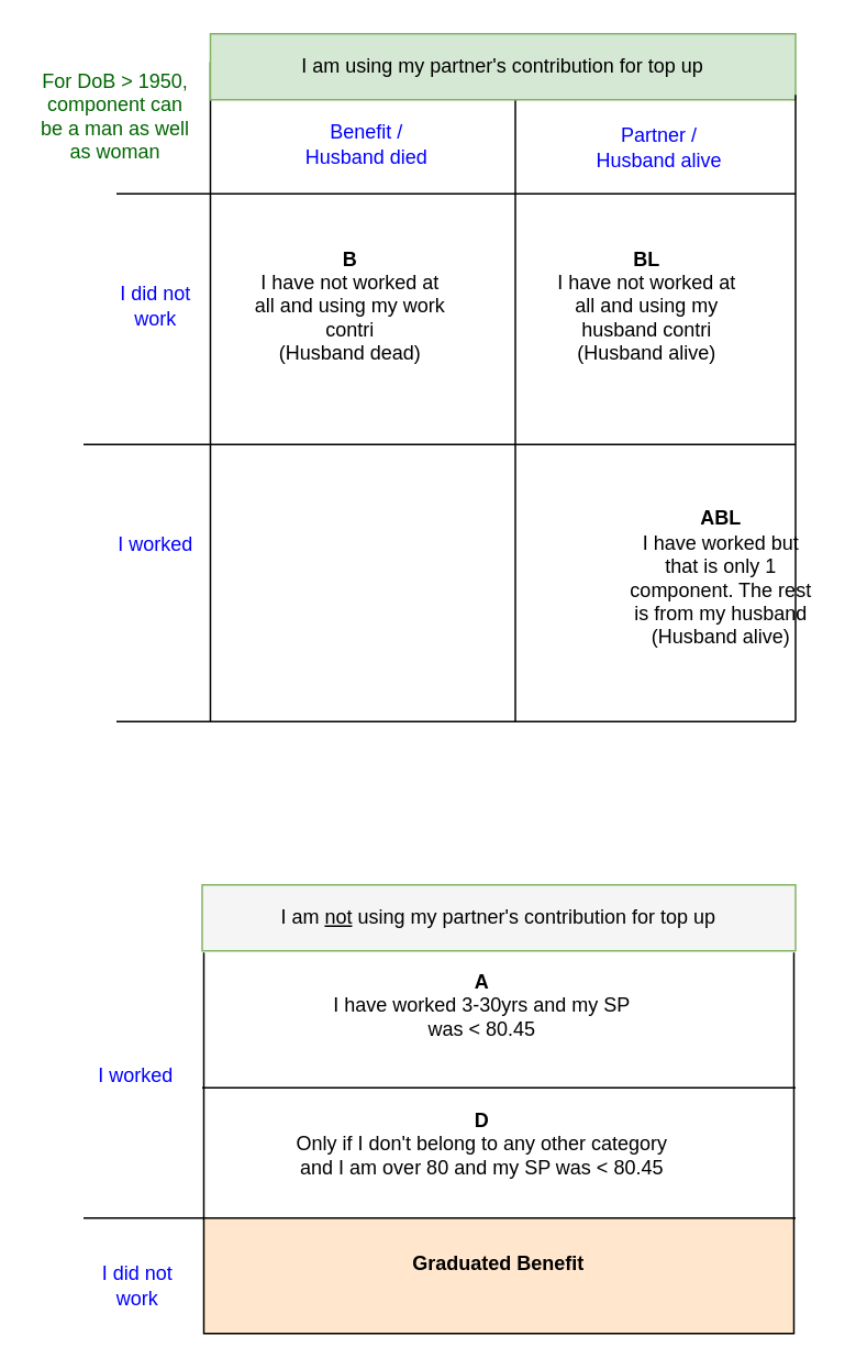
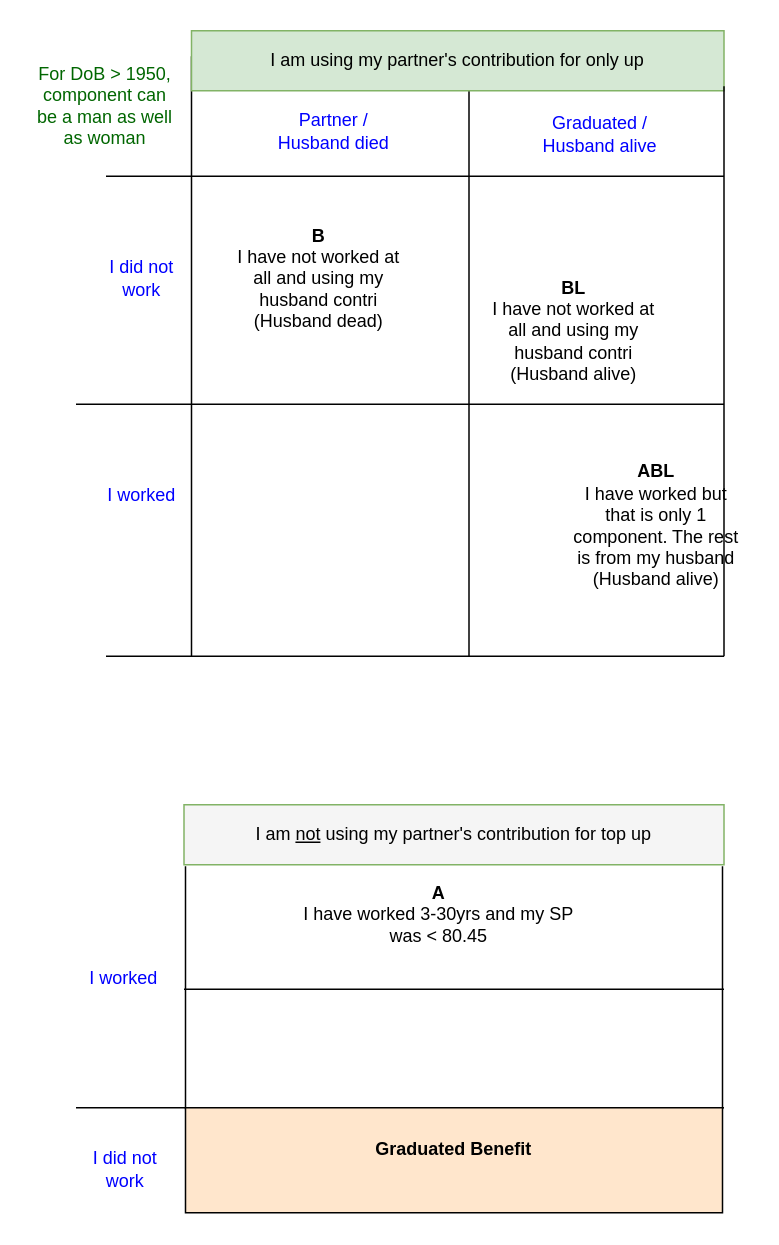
- <mxCell id="15" value="I am using my partner's contribution for top up" style="rounded=0;whiteSpace=wrap;html=1;align=center;fillColor=#d5e8d4;strokeColor=#82b366;" parent="1" vertex="1"><mxGeometry x="127" y="20" width="355" height="40" as="geometry" /></mxCell>
+ <mxCell id="15" value="I am using my partner's contribution for only up" style="rounded=0;whiteSpace=wrap;html=1;align=center;fillColor=#d5e8d4;strokeColor=#82b366;" parent="1" vertex="1"><mxGeometry x="127" y="20" width="355" height="40" as="geometry" /></mxCell>
- <mxCell id="2" value="&lt;font color=&quot;#0000ff&quot;&gt;Benefit / Husband died&lt;/font&gt;" style="whiteSpace=wrap;html=1;aspect=fixed;strokeColor=none;" parent="1" vertex="1"><mxGeometry x="182" y="47" width="80" height="80" as="geometry" /></mxCell>
+ <mxCell id="2" value="&lt;font color=&quot;#0000ff&quot;&gt;Partner / Husband died&lt;/font&gt;" style="whiteSpace=wrap;html=1;aspect=fixed;strokeColor=none;" parent="1" vertex="1"><mxGeometry x="182" y="47" width="80" height="80" as="geometry" /></mxCell>
- <mxCell id="3" value="&lt;font color=&quot;#0000ff&quot;&gt;Partner / Husband alive&lt;/font&gt;" style="whiteSpace=wrap;html=1;aspect=fixed;strokeColor=none;" parent="1" vertex="1"><mxGeometry x="352" y="41" width="95" height="95" as="geometry" /></mxCell>
+ <mxCell id="3" value="&lt;font color=&quot;#0000ff&quot;&gt;Graduated / Husband alive&lt;/font&gt;" style="whiteSpace=wrap;html=1;aspect=fixed;strokeColor=none;" parent="1" vertex="1"><mxGeometry x="352" y="41" width="95" height="95" as="geometry" /></mxCell>
- <mxCell id="9" value="&lt;b&gt;B&lt;br&gt;&lt;/b&gt;I have not worked at all and using my work contri&lt;br&gt;(Husband dead)" style="rounded=0;whiteSpace=wrap;html=1;align=center;strokeColor=none;" parent="1" vertex="1"><mxGeometry x="152" y="140" width="120" height="90" as="geometry" /></mxCell>
+ <mxCell id="9" value="&lt;b&gt;B&lt;br&gt;&lt;/b&gt;I have not worked at all and using my husband contri&lt;br&gt;(Husband dead)" style="rounded=0;whiteSpace=wrap;html=1;align=center;strokeColor=none;" parent="1" vertex="1"><mxGeometry x="152" y="140" width="120" height="90" as="geometry" /></mxCell>
- <mxCell id="7" value="&lt;b&gt;BL&lt;br&gt;&lt;div style=&quot;text-align: center&quot;&gt;&lt;span style=&quot;text-align: left ; font-weight: normal&quot;&gt;I have not worked at all and using my husband contri&lt;/span&gt;&lt;/div&gt;&lt;/b&gt;&lt;span style=&quot;text-align: left&quot;&gt;(Husband alive)&lt;/span&gt;" style="rounded=0;whiteSpace=wrap;html=1;strokeColor=none;" parent="1" vertex="1"><mxGeometry x="332" y="140" width="120" height="90" as="geometry" /></mxCell>
+ <mxCell id="7" value="&lt;b&gt;BL&lt;br&gt;&lt;div style=&quot;text-align: center&quot;&gt;&lt;span style=&quot;text-align: left ; font-weight: normal&quot;&gt;I have not worked at all and using my husband contri&lt;/span&gt;&lt;/div&gt;&lt;/b&gt;&lt;span style=&quot;text-align: left&quot;&gt;(Husband alive)&lt;/span&gt;" style="rounded=0;whiteSpace=wrap;html=1;strokeColor=none;" parent="1" vertex="1"><mxGeometry x="322" y="175" width="120" height="90" as="geometry" /></mxCell>
- <mxCell id="13" value="&lt;b&gt;D&lt;/b&gt;&lt;br&gt;Only if I don't belong to any other category and I am over 80 and my SP was &amp;lt; 80.45" style="rounded=0;whiteSpace=wrap;html=1;align=center;strokeColor=none;" parent="1" vertex="1"><mxGeometry x="167" y="669" width="250" height="48" as="geometry" /></mxCell>
